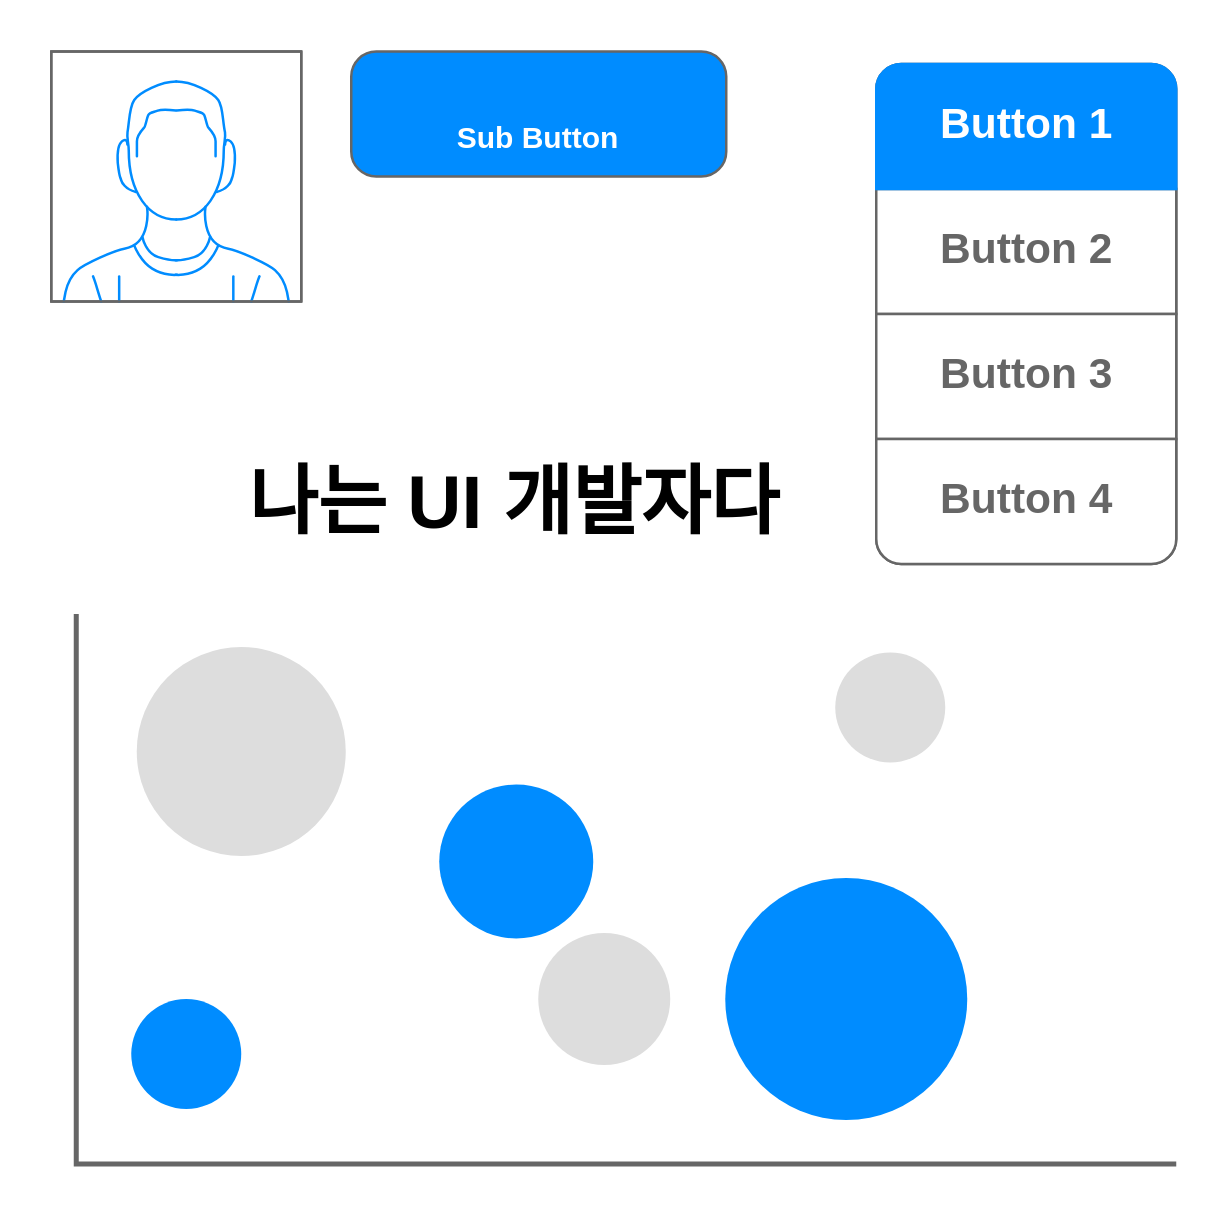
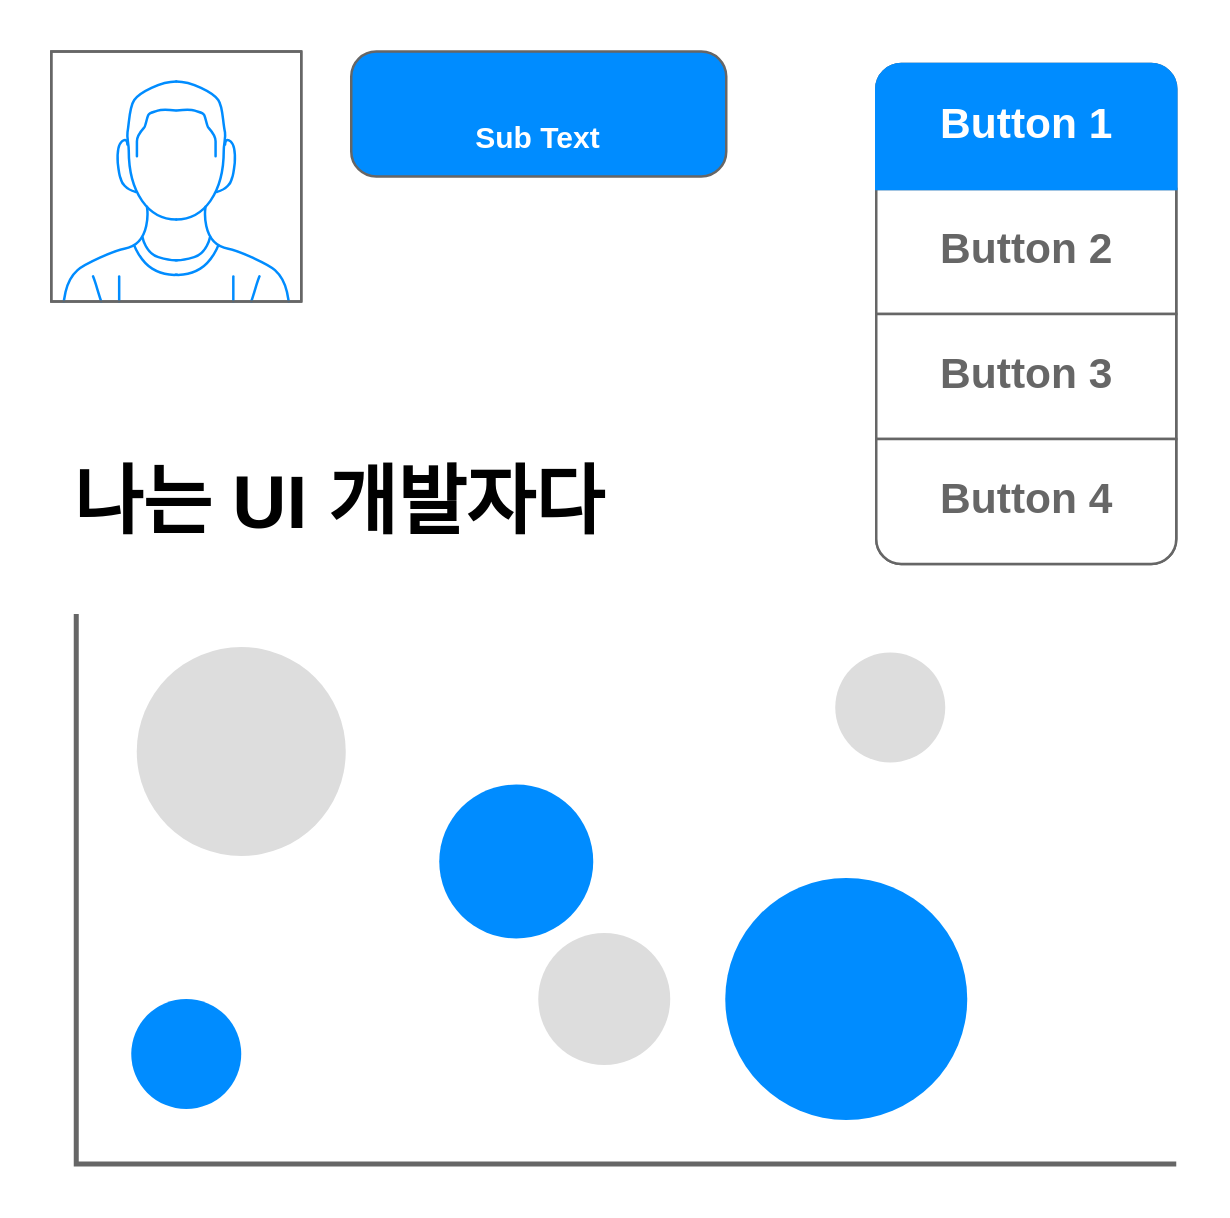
- <mxCell id="3" value="Sub Button" style="strokeWidth=1;shadow=0;dashed=0;align=center;html=1;shape=mxgraph.mockup.anchor;fontSize=12;fontColor=#ffffff;fontStyle=1;whiteSpace=wrap;" vertex="1" parent="2"><mxGeometry y="30" width="150" height="10" as="geometry" /></mxCell>
+ <mxCell id="3" value="Sub Text" style="strokeWidth=1;shadow=0;dashed=0;align=center;html=1;shape=mxgraph.mockup.anchor;fontSize=12;fontColor=#ffffff;fontStyle=1;whiteSpace=wrap;" vertex="1" parent="2"><mxGeometry y="30" width="150" height="10" as="geometry" /></mxCell>
- <mxCell id="11" value="나는 UI 개발자다" style="text;html=1;resizable=0;autosize=1;align=center;verticalAlign=middle;points=[];fillColor=none;strokeColor=none;rounded=0;fontSize=30;fontStyle=1" vertex="1" parent="1"><mxGeometry x="80" y="175" width="250" height="50" as="geometry" /></mxCell>
+ <mxCell id="11" value="나는 UI 개발자다" style="text;html=1;resizable=0;autosize=1;align=center;verticalAlign=middle;points=[];fillColor=none;strokeColor=none;rounded=0;fontSize=30;fontStyle=1" vertex="1" parent="1"><mxGeometry x="10" y="175" width="250" height="50" as="geometry" /></mxCell>
